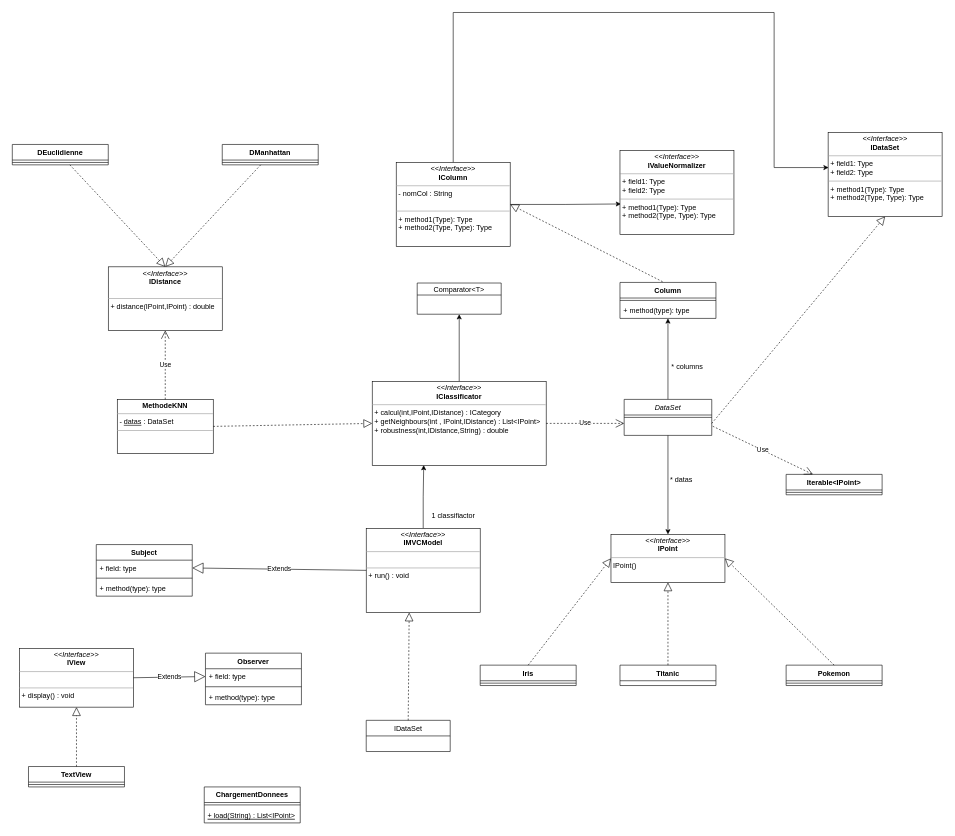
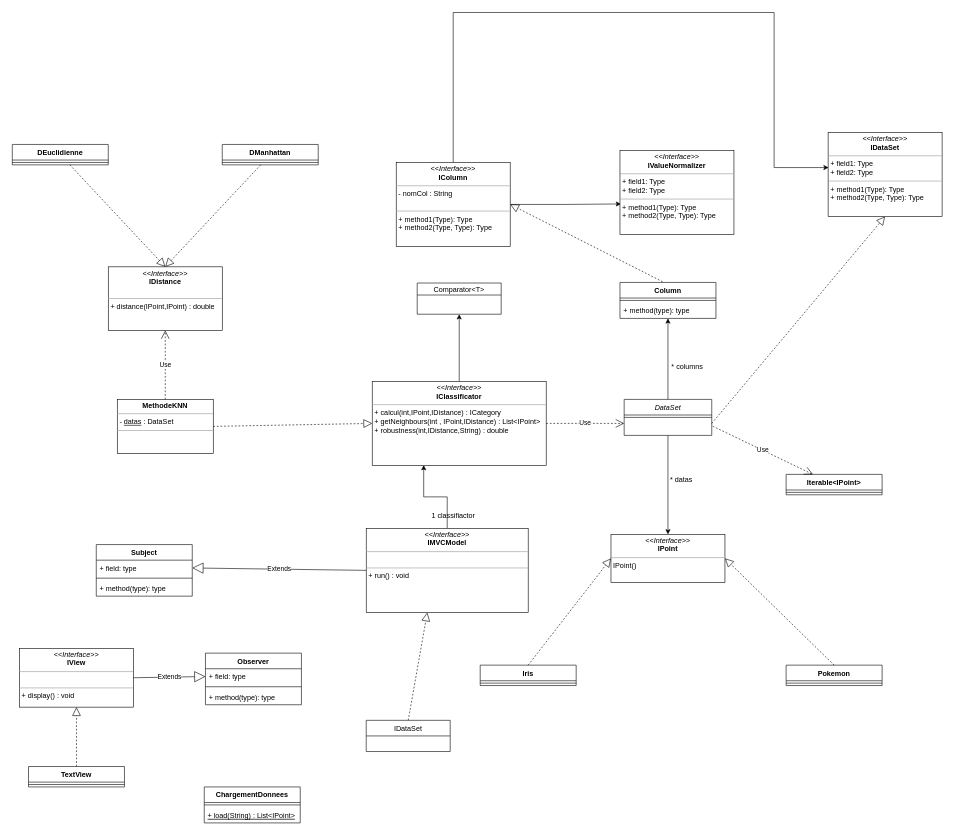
- <mxCell id="28" value="&lt;p style=&quot;margin: 0px ; margin-top: 4px ; text-align: center&quot;&gt;&lt;i&gt;&amp;lt;&amp;lt;Interface&amp;gt;&amp;gt;&lt;/i&gt;&lt;br&gt;&lt;b&gt;IMVCModel&lt;/b&gt;&lt;/p&gt;&lt;hr size=&quot;1&quot;&gt;&lt;p style=&quot;margin: 0px ; margin-left: 4px&quot;&gt;&lt;br&gt;&lt;/p&gt;&lt;hr size=&quot;1&quot;&gt;&lt;p style=&quot;margin: 0px ; margin-left: 4px&quot;&gt;+ run() : void&lt;/p&gt;" style="verticalAlign=top;align=left;overflow=fill;fontSize=12;fontFamily=Helvetica;html=1;" vertex="1" parent="1"><mxGeometry x="610" y="880" width="190" height="140" as="geometry" /></mxCell>
+ <mxCell id="28" value="&lt;p style=&quot;margin: 0px ; margin-top: 4px ; text-align: center&quot;&gt;&lt;i&gt;&amp;lt;&amp;lt;Interface&amp;gt;&amp;gt;&lt;/i&gt;&lt;br&gt;&lt;b&gt;IMVCModel&lt;/b&gt;&lt;/p&gt;&lt;hr size=&quot;1&quot;&gt;&lt;p style=&quot;margin: 0px ; margin-left: 4px&quot;&gt;&lt;br&gt;&lt;/p&gt;&lt;hr size=&quot;1&quot;&gt;&lt;p style=&quot;margin: 0px ; margin-left: 4px&quot;&gt;+ run() : void&lt;/p&gt;" style="verticalAlign=top;align=left;overflow=fill;fontSize=12;fontFamily=Helvetica;html=1;" vertex="1" parent="1"><mxGeometry x="610" y="880" width="270" height="140" as="geometry" /></mxCell>
- <mxCell id="12" value="" style="endArrow=block;dashed=1;endFill=0;endSize=12;html=1;rounded=0;exitX=0.5;exitY=0;exitDx=0;exitDy=0;entryX=0.5;entryY=1;entryDx=0;entryDy=0;" edge="1" parent="1" source="8" target="29"><mxGeometry width="160" relative="1" as="geometry"><mxPoint x="890" y="1020" as="sourcePoint" /><mxPoint x="1110" y="1030" as="targetPoint" /></mxGeometry></mxCell>
- <mxCell id="8" value="Titanic&#10;" style="swimlane;fontStyle=1;align=center;verticalAlign=top;childLayout=stackLayout;horizontal=1;startSize=26;horizontalStack=0;resizeParent=1;resizeParentMax=0;resizeLast=0;collapsible=1;marginBottom=0;" vertex="1" parent="1"><mxGeometry x="1033" y="1108" width="160" height="34" as="geometry" /></mxCell>
